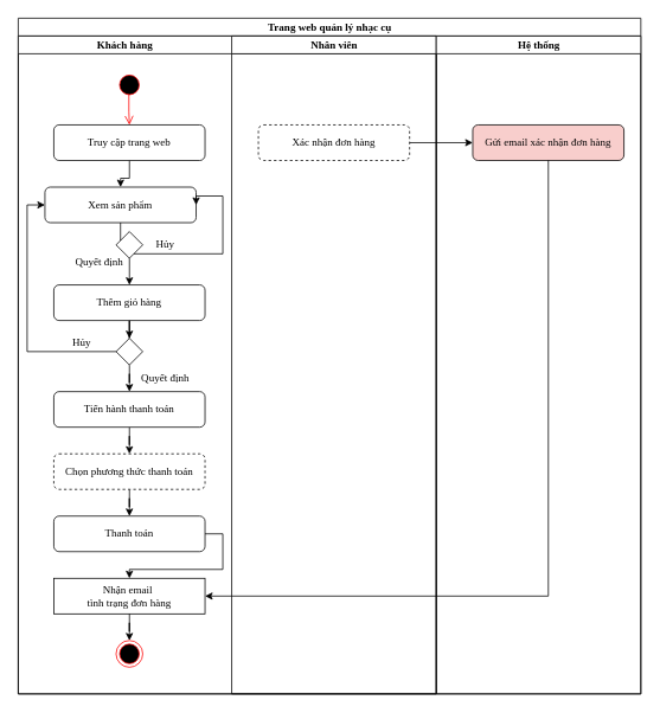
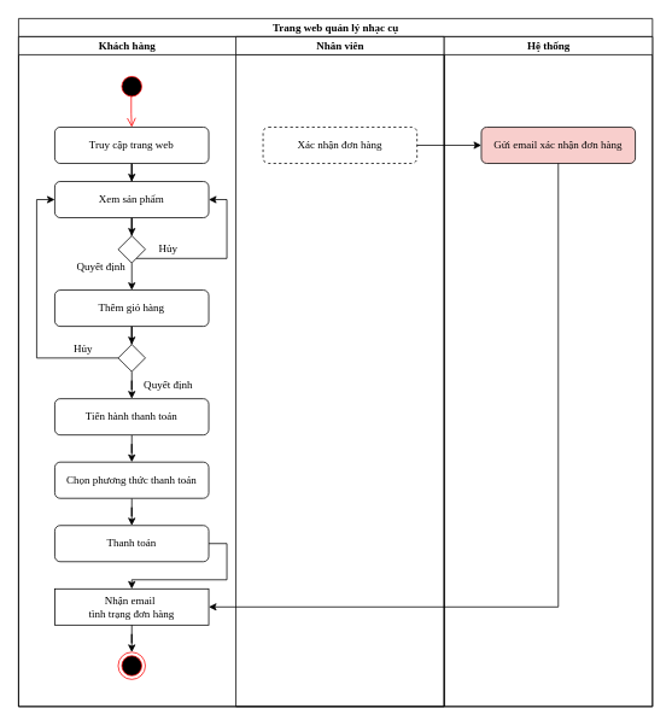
- <mxCell id="9" value="Xem sản phẩm" style="rounded=1;whiteSpace=wrap;html=1;fontFamily=Times New Roman;" parent="3" vertex="1"><mxGeometry x="30" y="170" width="170" height="40" as="geometry" /></mxCell>
+ <mxCell id="9" value="Xem sản phẩm" style="rounded=1;whiteSpace=wrap;html=1;fontFamily=Times New Roman;" parent="3" vertex="1"><mxGeometry x="40" y="160" width="170" height="40" as="geometry" /></mxCell>
- <mxCell id="26" value="&lt;span style=&quot;text-wrap-mode: nowrap;&quot;&gt;Chọn phương thức thanh toán&lt;/span&gt;" style="rounded=1;whiteSpace=wrap;html=1;fontFamily=Times New Roman;dashed=1;" parent="3" vertex="1"><mxGeometry x="40" y="470" width="170" height="40" as="geometry" /></mxCell>
+ <mxCell id="26" value="&lt;span style=&quot;text-wrap-mode: nowrap;&quot;&gt;Chọn phương thức thanh toán&lt;/span&gt;" style="rounded=1;whiteSpace=wrap;html=1;fontFamily=Times New Roman;" parent="3" vertex="1"><mxGeometry x="40" y="470" width="170" height="40" as="geometry" /></mxCell>
